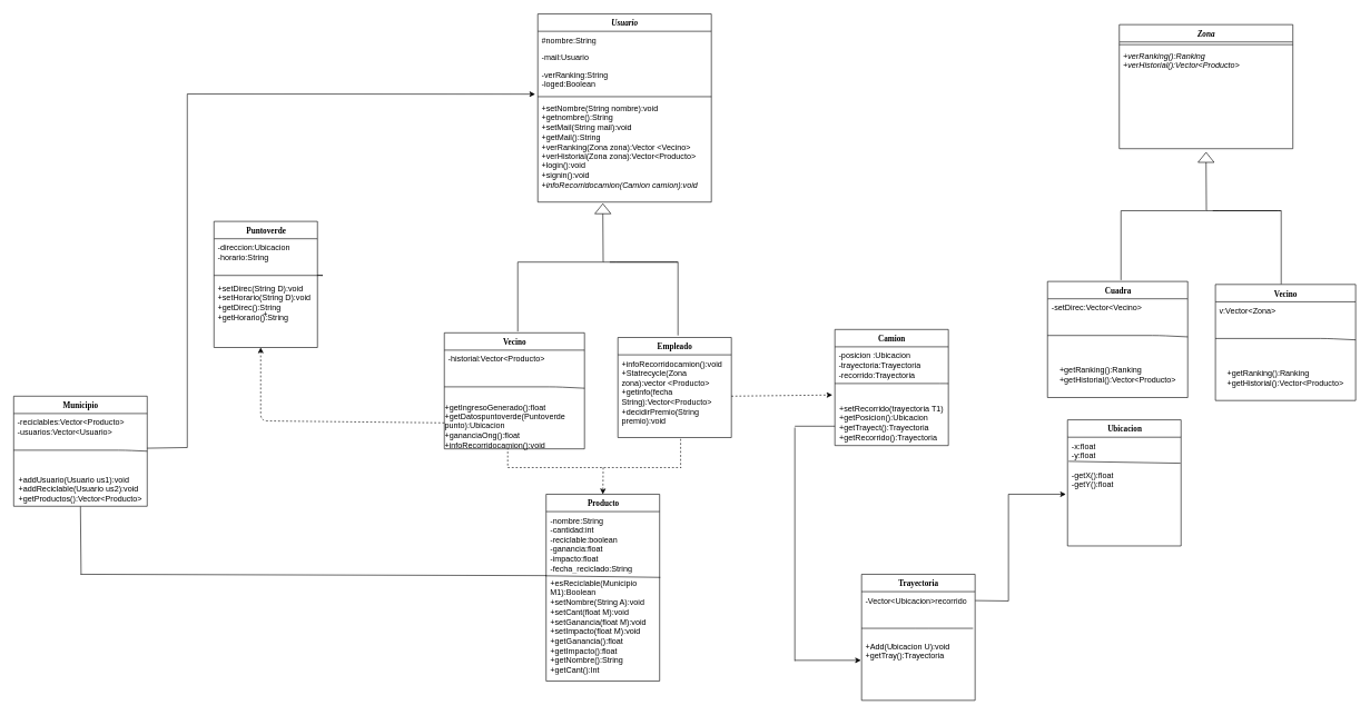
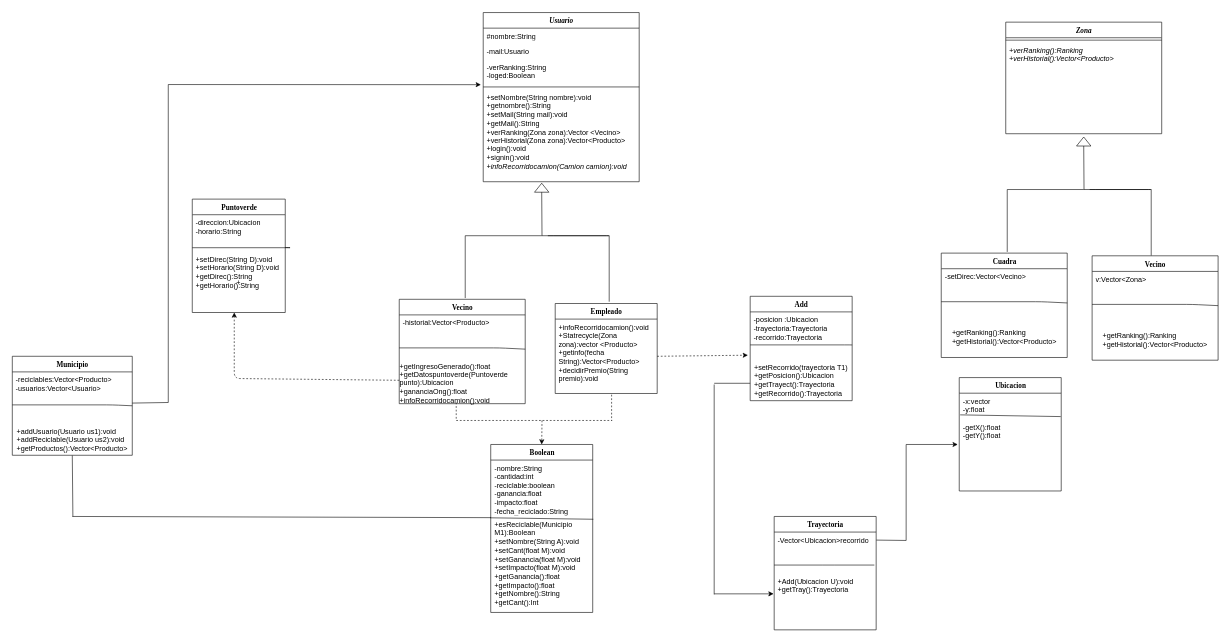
- <mxCell id="30" value="Camion" style="swimlane;html=1;fontStyle=1;align=center;verticalAlign=top;childLayout=stackLayout;horizontal=1;startSize=26;horizontalStack=0;resizeParent=1;resizeLast=0;collapsible=1;marginBottom=0;swimlaneFillColor=#ffffff;rounded=0;shadow=0;comic=0;labelBackgroundColor=none;strokeColor=#000000;strokeWidth=1;fillColor=none;fontFamily=Verdana;fontSize=12;fontColor=#000000;" parent="1" vertex="1"><mxGeometry x="1250" y="493" width="170" height="174" as="geometry" /></mxCell>
+ <mxCell id="30" value="Add" style="swimlane;html=1;fontStyle=1;align=center;verticalAlign=top;childLayout=stackLayout;horizontal=1;startSize=26;horizontalStack=0;resizeParent=1;resizeLast=0;collapsible=1;marginBottom=0;swimlaneFillColor=#ffffff;rounded=0;shadow=0;comic=0;labelBackgroundColor=none;strokeColor=#000000;strokeWidth=1;fillColor=none;fontFamily=Verdana;fontSize=12;fontColor=#000000;" parent="1" vertex="1"><mxGeometry x="1250" y="493" width="170" height="174" as="geometry" /></mxCell>
- <mxCell id="57" value="-x:float&lt;br&gt;-y:float&lt;br&gt;" style="text;html=1;strokeColor=none;fillColor=none;align=left;verticalAlign=top;spacingLeft=4;spacingRight=4;whiteSpace=wrap;overflow=hidden;rotatable=0;points=[[0,0.5],[1,0.5]];portConstraint=eastwest;" vertex="1" parent="55"><mxGeometry y="26" width="170" height="50" as="geometry" /></mxCell>
+ <mxCell id="57" value="-x:vector&lt;br&gt;-y:float&lt;br&gt;" style="text;html=1;strokeColor=none;fillColor=none;align=left;verticalAlign=top;spacingLeft=4;spacingRight=4;whiteSpace=wrap;overflow=hidden;rotatable=0;points=[[0,0.5],[1,0.5]];portConstraint=eastwest;" vertex="1" parent="55"><mxGeometry y="26" width="170" height="50" as="geometry" /></mxCell>
- <mxCell id="2" value="Producto" style="swimlane;html=1;fontStyle=1;align=center;verticalAlign=top;childLayout=stackLayout;horizontal=1;startSize=26;horizontalStack=0;resizeParent=1;resizeLast=0;collapsible=1;marginBottom=0;swimlaneFillColor=#ffffff;rounded=0;shadow=0;comic=0;labelBackgroundColor=none;strokeColor=#000000;strokeWidth=1;fillColor=none;fontFamily=Verdana;fontSize=12;fontColor=#000000;" parent="1" vertex="1"><mxGeometry x="817.5" y="740" width="170" height="280" as="geometry" /></mxCell>
+ <mxCell id="2" value="Boolean" style="swimlane;html=1;fontStyle=1;align=center;verticalAlign=top;childLayout=stackLayout;horizontal=1;startSize=26;horizontalStack=0;resizeParent=1;resizeLast=0;collapsible=1;marginBottom=0;swimlaneFillColor=#ffffff;rounded=0;shadow=0;comic=0;labelBackgroundColor=none;strokeColor=#000000;strokeWidth=1;fillColor=none;fontFamily=Verdana;fontSize=12;fontColor=#000000;" parent="1" vertex="1"><mxGeometry x="817.5" y="740" width="170" height="280" as="geometry" /></mxCell>
